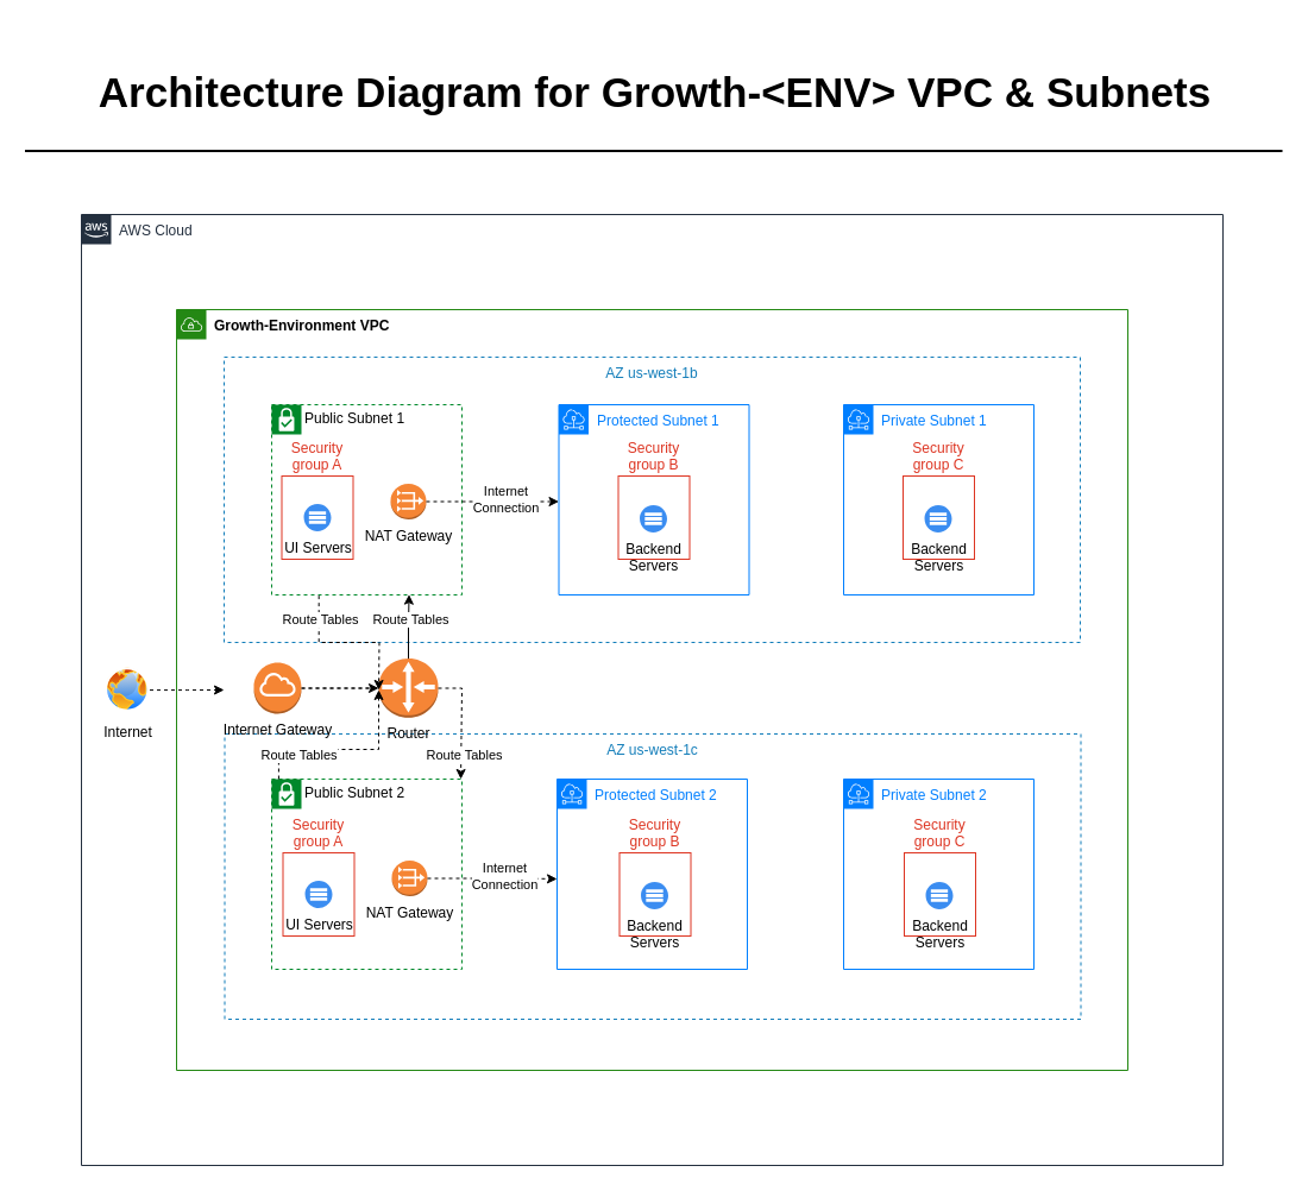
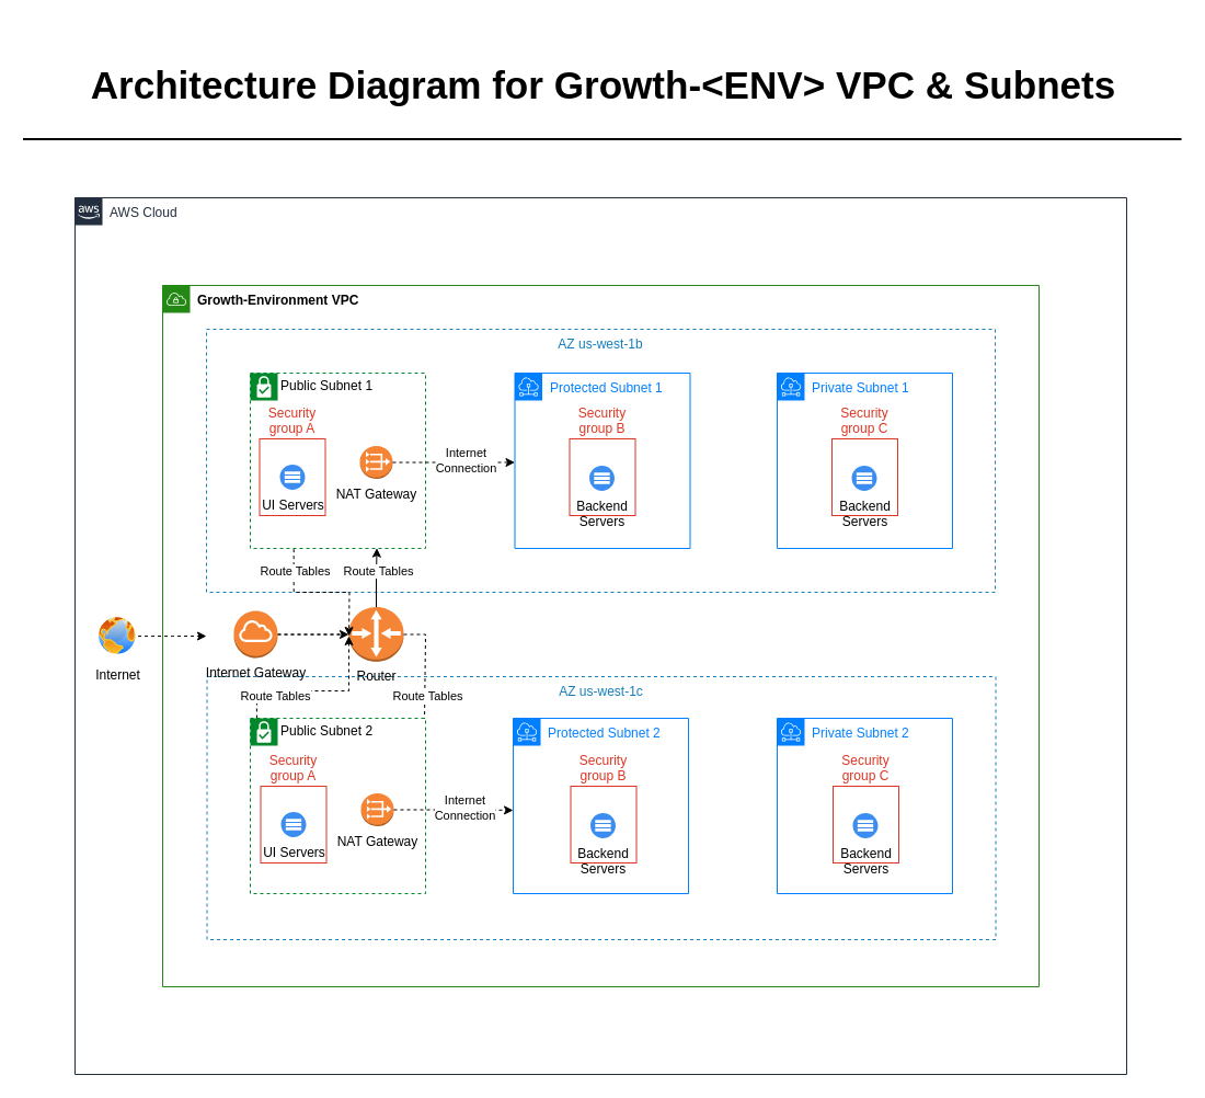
- <mxCell id="43" value="" style="edgeStyle=orthogonalEdgeStyle;rounded=0;orthogonalLoop=1;jettySize=auto;html=1;dashed=1;exitX=1;exitY=0.5;exitDx=0;exitDy=0;exitPerimeter=0;startArrow=none;entryX=0.994;entryY=0;entryDx=0;entryDy=0;entryPerimeter=0;" edge="1" parent="1" source="8" target="22"><mxGeometry relative="1" as="geometry"><mxPoint x="353" y="563.62" as="sourcePoint" /><mxPoint x="353.52" y="509.68" as="targetPoint" /><Array as="points"><mxPoint x="388" y="579" /><mxPoint x="388" y="655" /></Array></mxGeometry></mxCell>
+ <mxCell id="43" value="" style="edgeStyle=orthogonalEdgeStyle;rounded=0;orthogonalLoop=1;jettySize=auto;html=1;dashed=1;exitX=1;exitY=0.5;exitDx=0;exitDy=0;exitPerimeter=0;startArrow=none;entryX=0.994;entryY=0;entryDx=0;entryDy=0;entryPerimeter=0;endArrow=none;" edge="1" parent="1" source="8" target="22"><mxGeometry relative="1" as="geometry"><mxPoint x="353" y="563.62" as="sourcePoint" /><mxPoint x="353.52" y="509.68" as="targetPoint" /><Array as="points"><mxPoint x="388" y="579" /><mxPoint x="388" y="655" /></Array></mxGeometry></mxCell>
